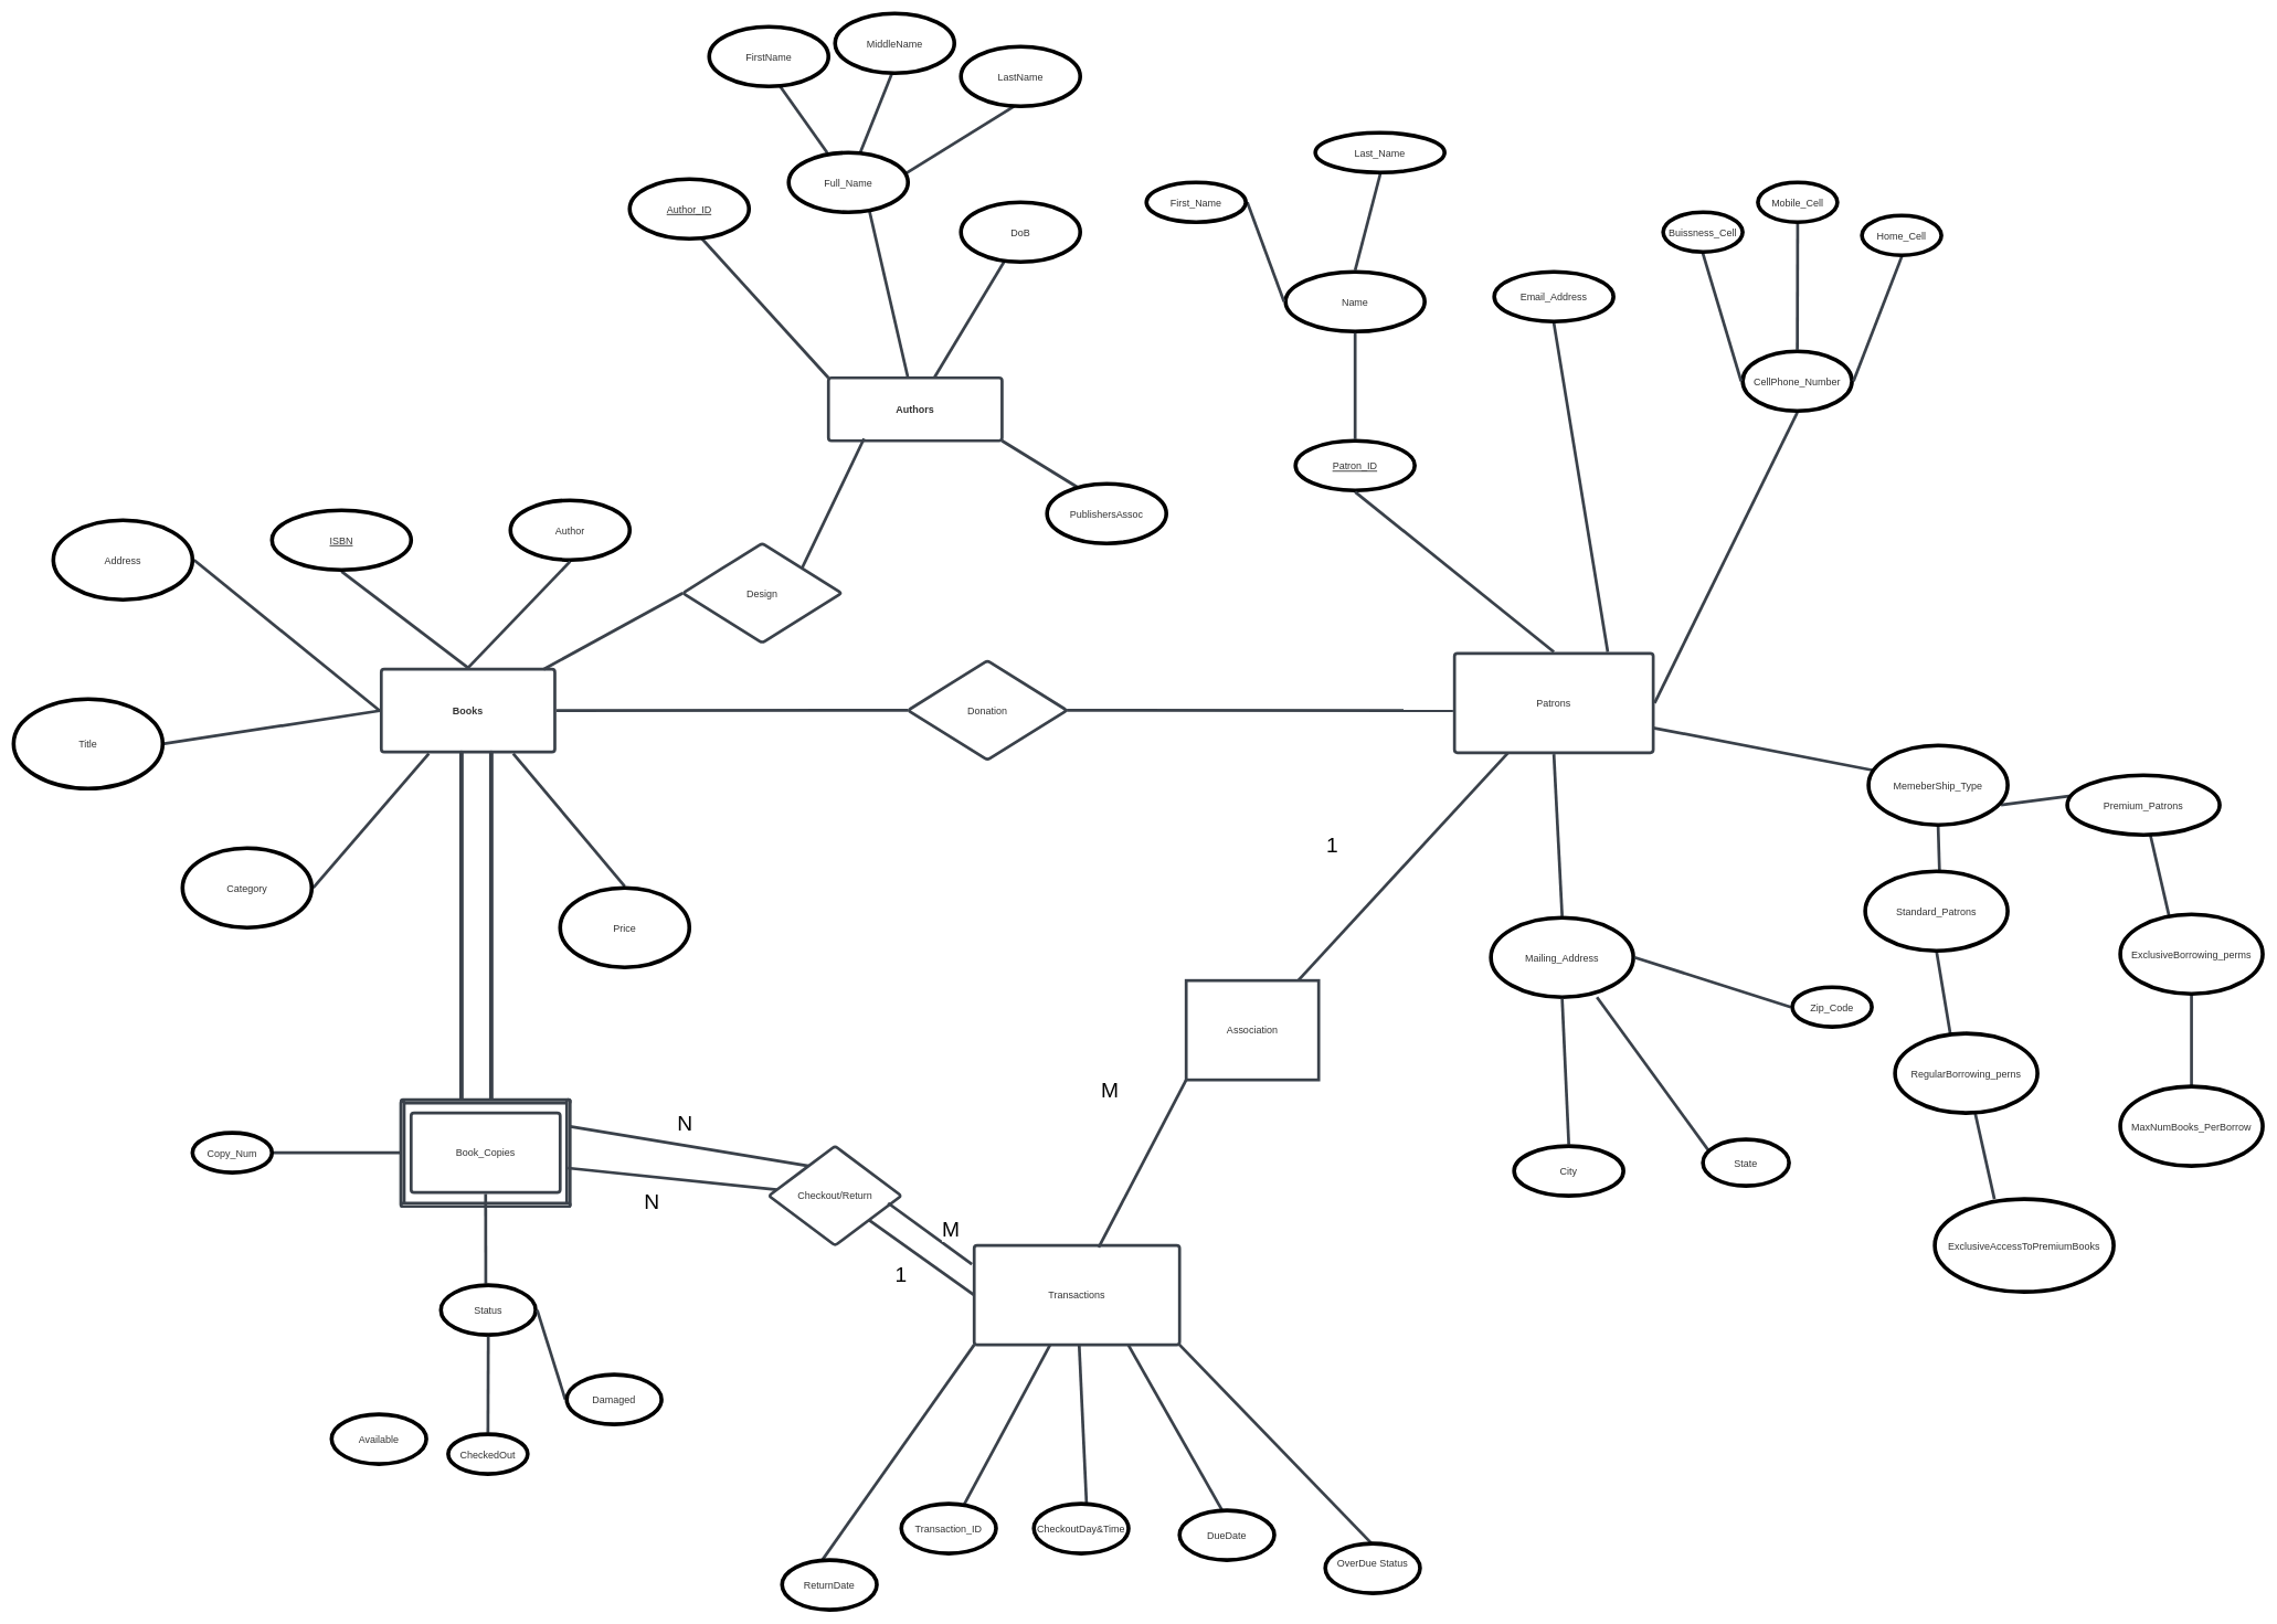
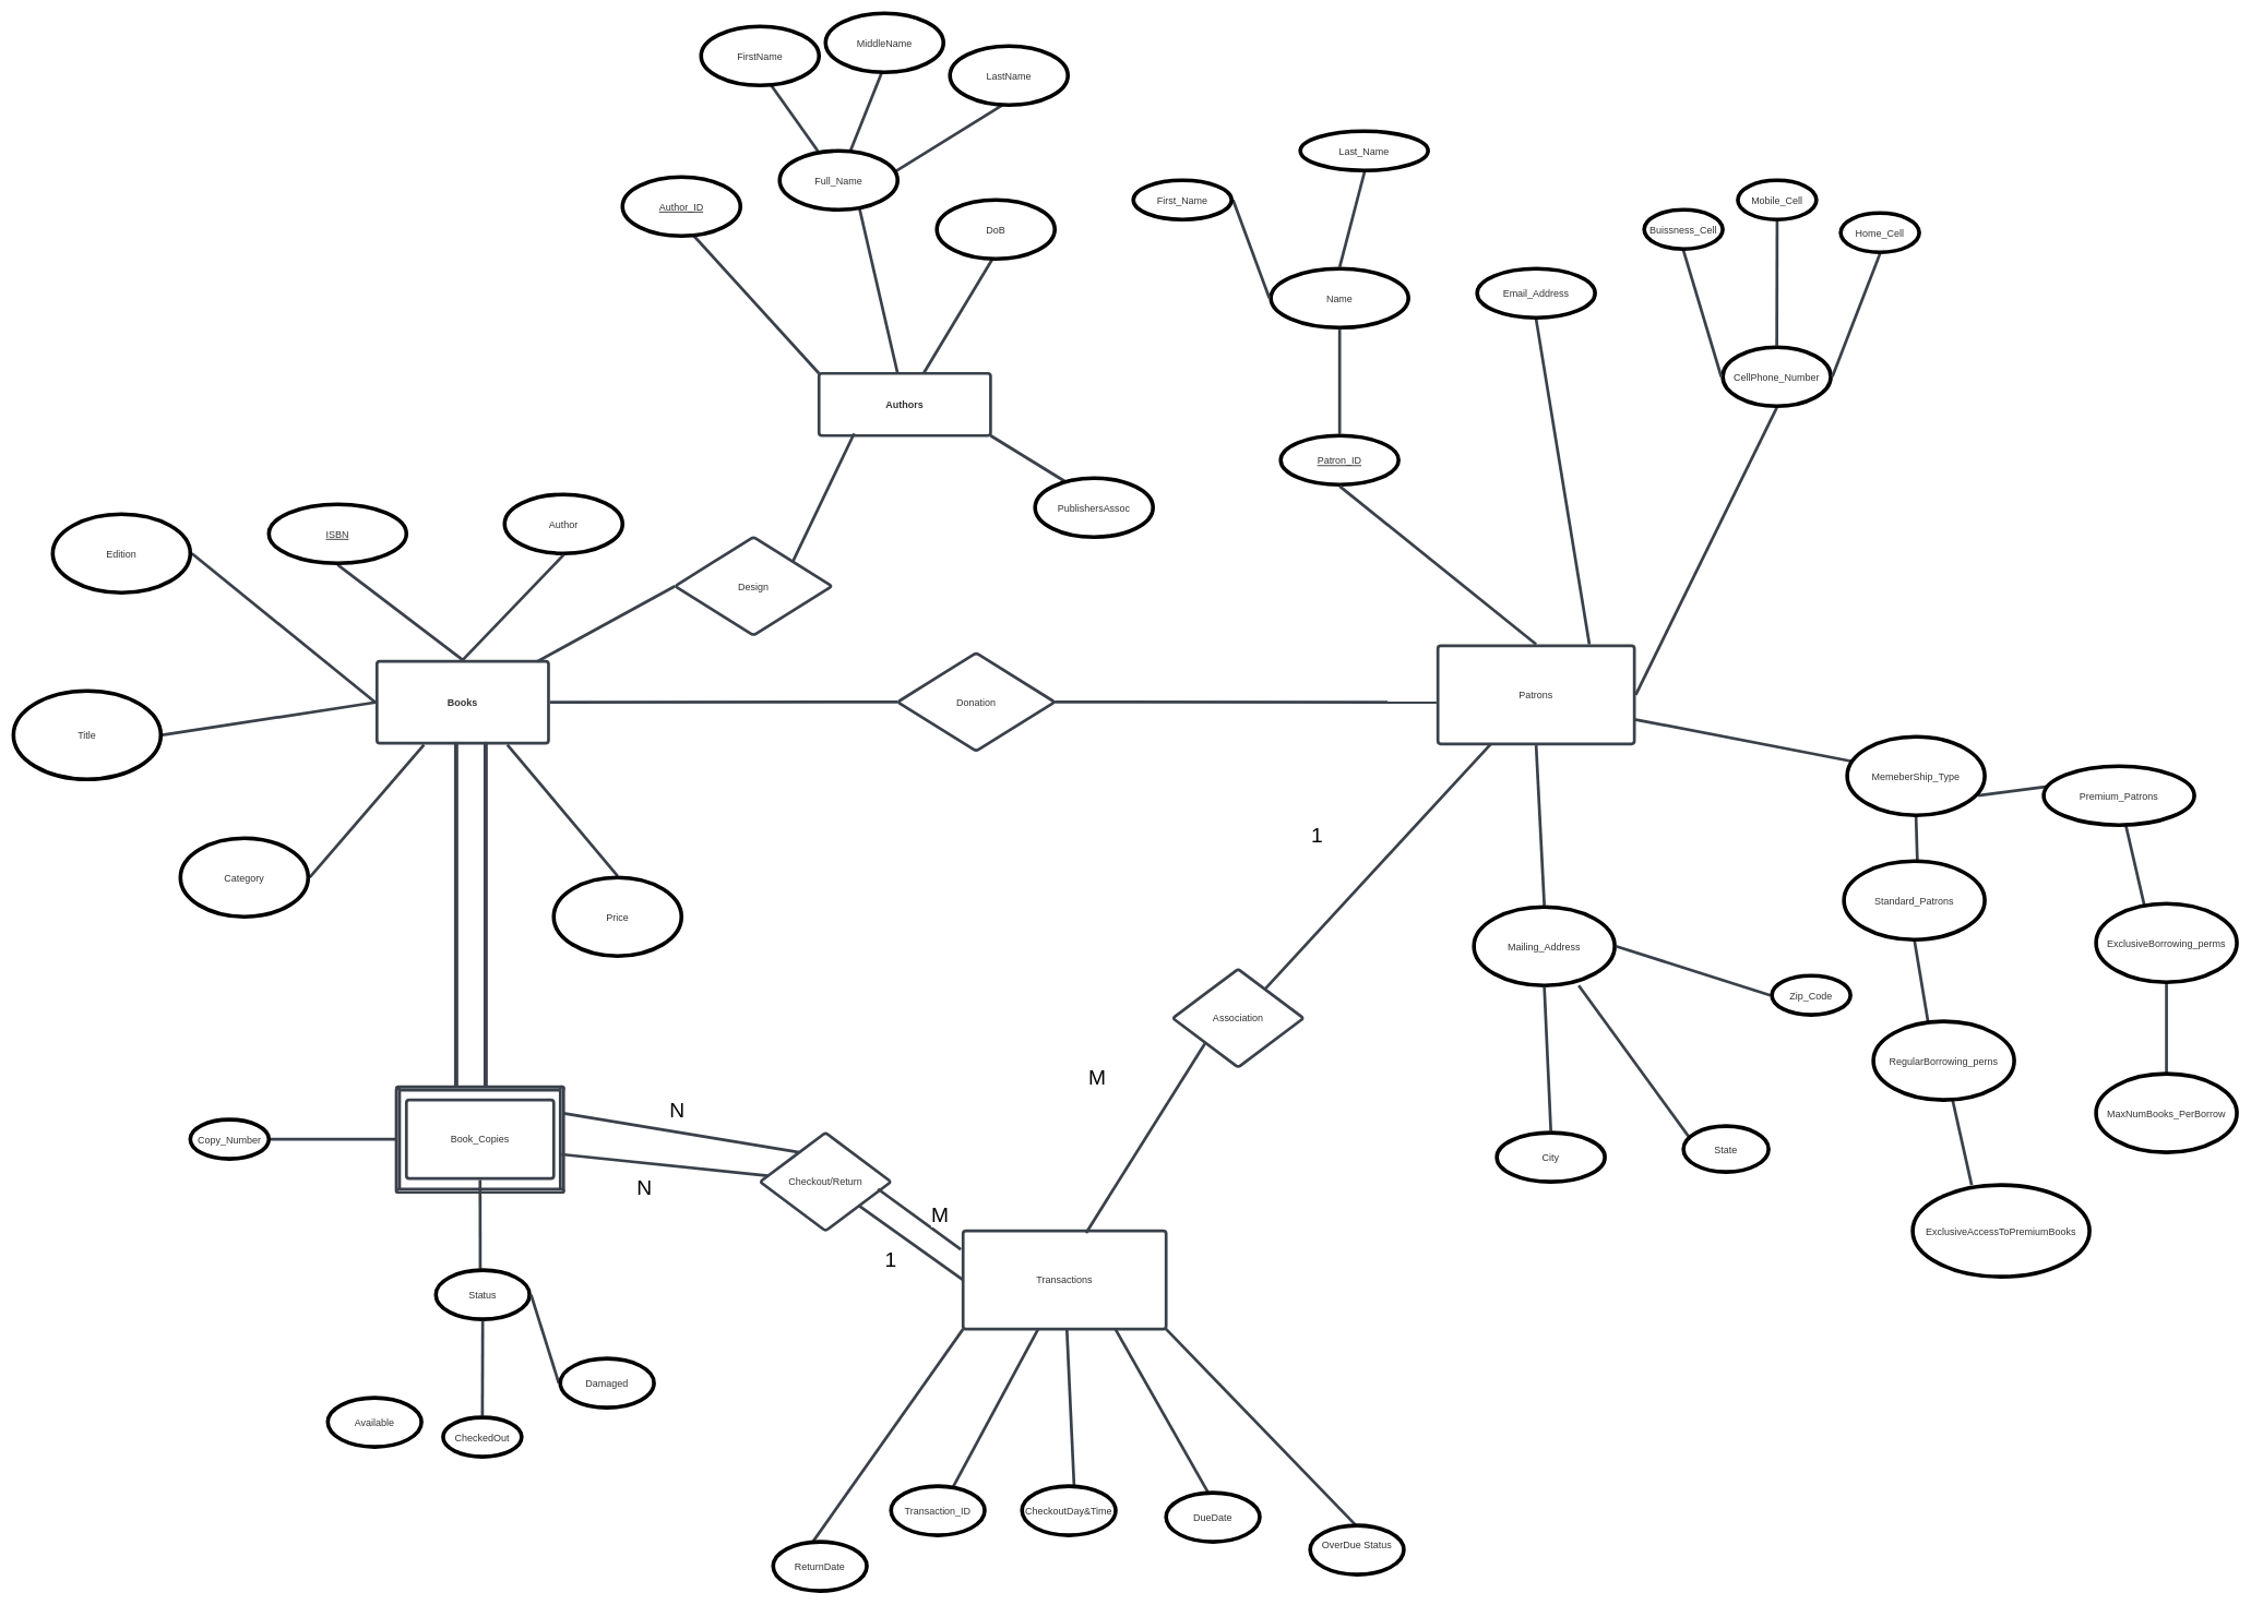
- <mxCell id="92" value="DoB" style="shape=ellipse;strokeWidth=6;fontSize=15;textOpacity=80;" parent="2" vertex="1"><mxGeometry x="1430" y="105" width="180" height="90" as="geometry" /></mxCell>
+ <mxCell id="92" value="DoB" style="shape=ellipse;strokeWidth=6;fontSize=15;textOpacity=80;" parent="2" vertex="1"><mxGeometry x="1410" y="105" width="180" height="90" as="geometry" /></mxCell>
- <mxCell id="11" value="Address" style="shape=ellipse;strokeWidth=6;fontSize=15;textOpacity=80;" parent="2" vertex="1"><mxGeometry x="60" y="585" width="210" height="120" as="geometry" /></mxCell>
+ <mxCell id="11" value="Edition" style="shape=ellipse;strokeWidth=6;fontSize=15;textOpacity=80;" parent="2" vertex="1"><mxGeometry x="60" y="585" width="210" height="120" as="geometry" /></mxCell>
- <mxCell id="73" value="Association" style="html=1;overflow=block;blockSpacing=1;whiteSpace=wrap;fontSize=15;fontColor=default;spacing=3.8;strokeColor=#3a414a;strokeOpacity=100;fillOpacity=100;absoluteArcSize=1;arcSize=9;fillColor=#ffffff;strokeWidth=4.5;lucidId=Ow.NtlfTqsT4;textOpacity=80;rounded=0;" parent="2" vertex="1"><mxGeometry x="1770" y="1280" width="200" height="150" as="geometry" /></mxCell>
+ <mxCell id="73" value="Association" style="html=1;overflow=block;blockSpacing=1;whiteSpace=wrap;rhombus;fontSize=15;fontColor=default;spacing=3.8;strokeColor=#3a414a;strokeOpacity=100;fillOpacity=100;rounded=1;absoluteArcSize=1;arcSize=9;fillColor=#ffffff;strokeWidth=4.5;lucidId=Ow.NtlfTqsT4;textOpacity=80;" parent="2" vertex="1"><mxGeometry x="1770" y="1280" width="200" height="150" as="geometry" /></mxCell>
- <mxCell id="17" value="Copy_Num" style="shape=ellipse;strokeWidth=6;fontSize=15;textOpacity=80;" parent="2" vertex="1"><mxGeometry x="270" y="1510" width="120" height="60" as="geometry" /></mxCell>
+ <mxCell id="17" value="Copy_Number" style="shape=ellipse;strokeWidth=6;fontSize=15;textOpacity=80;" parent="2" vertex="1"><mxGeometry x="270" y="1510" width="120" height="60" as="geometry" /></mxCell>
